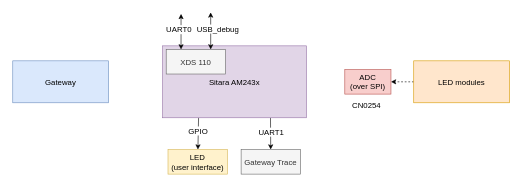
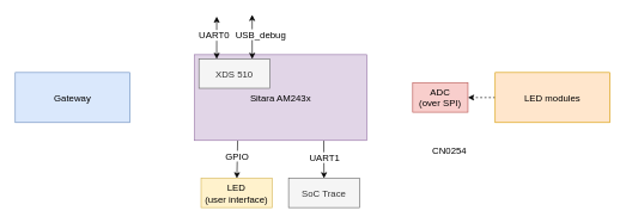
- <mxCell id="18" value="XDS 110" style="rounded=0;whiteSpace=wrap;html=1;container=0;fontSize=13;fillColor=#f5f5f5;fontColor=#333333;strokeColor=#666666;" vertex="1" parent="1"><mxGeometry x="276" y="82" width="99" height="41" as="geometry" /></mxCell>
+ <mxCell id="18" value="XDS 510" style="rounded=0;whiteSpace=wrap;html=1;container=0;fontSize=13;fillColor=#f5f5f5;fontColor=#333333;strokeColor=#666666;" vertex="1" parent="1"><mxGeometry x="276" y="82" width="99" height="41" as="geometry" /></mxCell>
- <mxCell id="12" value="CN0254" style="text;html=1;align=center;verticalAlign=middle;resizable=0;points=[];autosize=1;strokeColor=none;fillColor=none;fontSize=13;" parent="1" vertex="1"><mxGeometry x="577" y="161" width="66" height="28" as="geometry" /></mxCell>
+ <mxCell id="12" value="CN0254" style="text;html=1;align=center;verticalAlign=middle;resizable=0;points=[];autosize=1;strokeColor=none;fillColor=none;fontSize=13;" parent="1" vertex="1"><mxGeometry x="592" y="196" width="66" height="28" as="geometry" /></mxCell>
- <mxCell id="13" value="Gateway Trace" style="rounded=0;whiteSpace=wrap;html=1;fillColor=#f5f5f5;strokeColor=#666666;container=0;fontColor=#333333;fontSize=13;" vertex="1" parent="1"><mxGeometry x="401" y="249" width="99" height="41" as="geometry" /></mxCell>
+ <mxCell id="13" value="SoC Trace" style="rounded=0;whiteSpace=wrap;html=1;fillColor=#f5f5f5;strokeColor=#666666;container=0;fontColor=#333333;fontSize=13;" vertex="1" parent="1"><mxGeometry x="401" y="249" width="99" height="41" as="geometry" /></mxCell>
